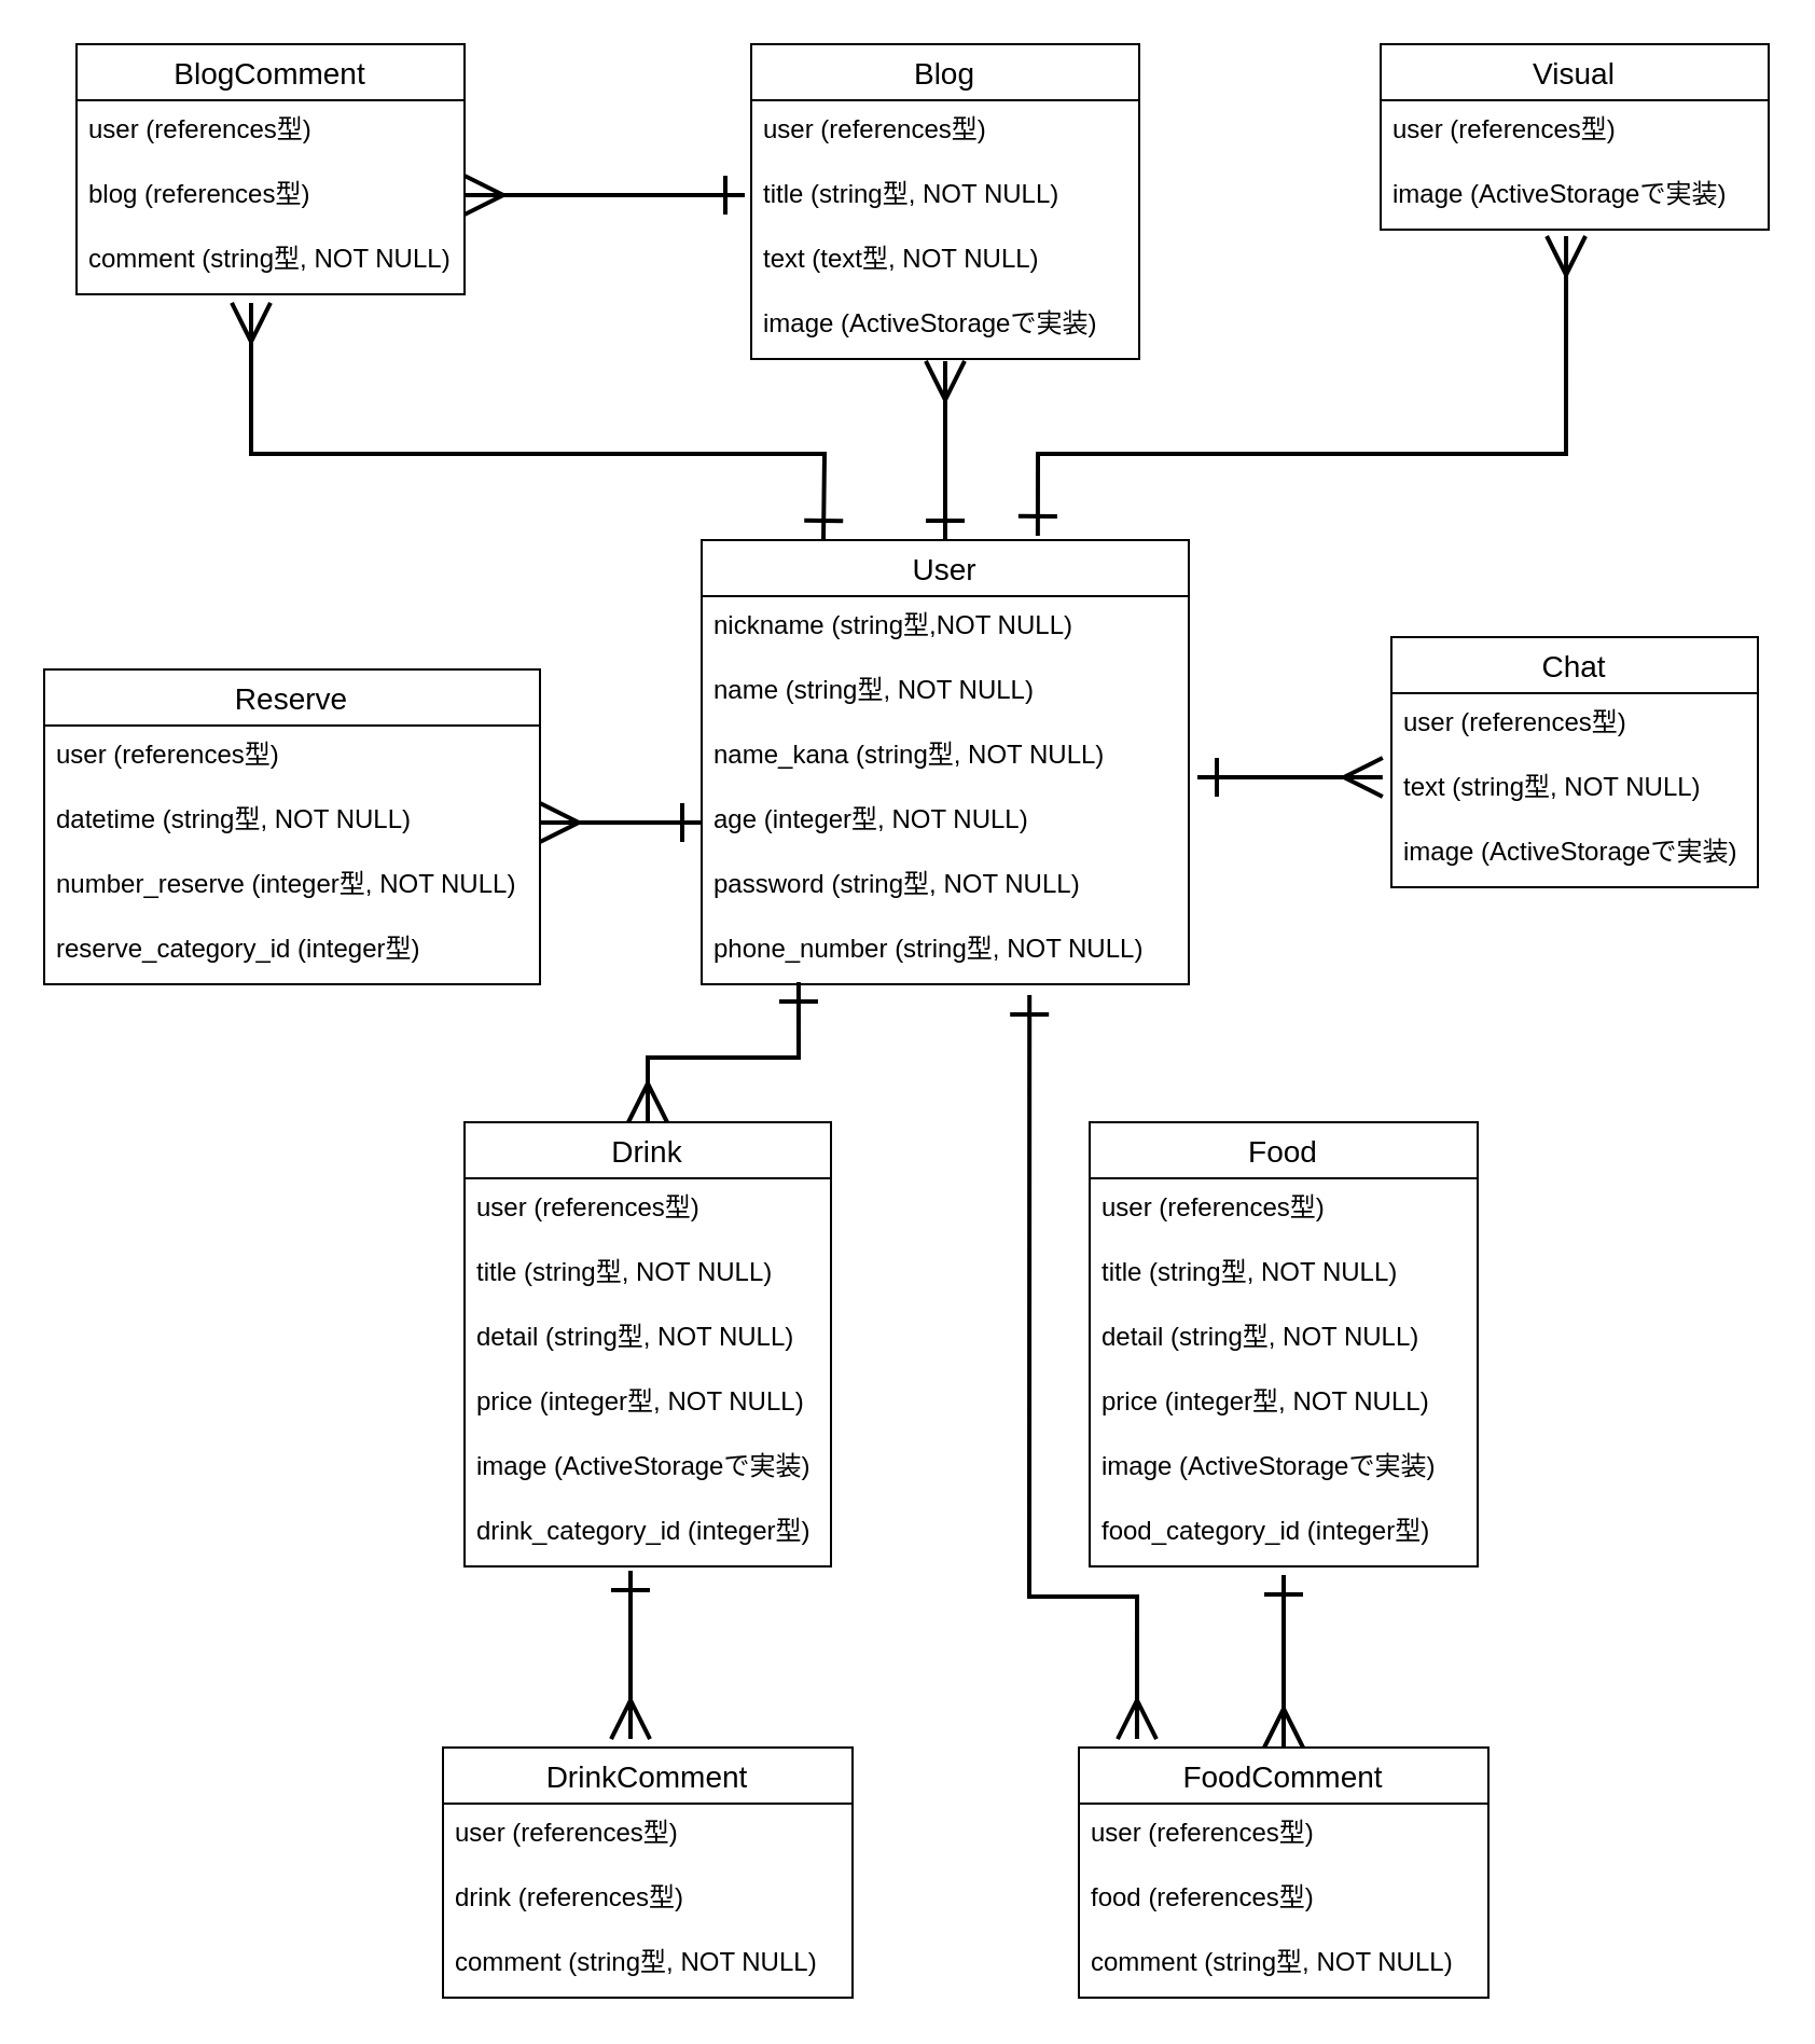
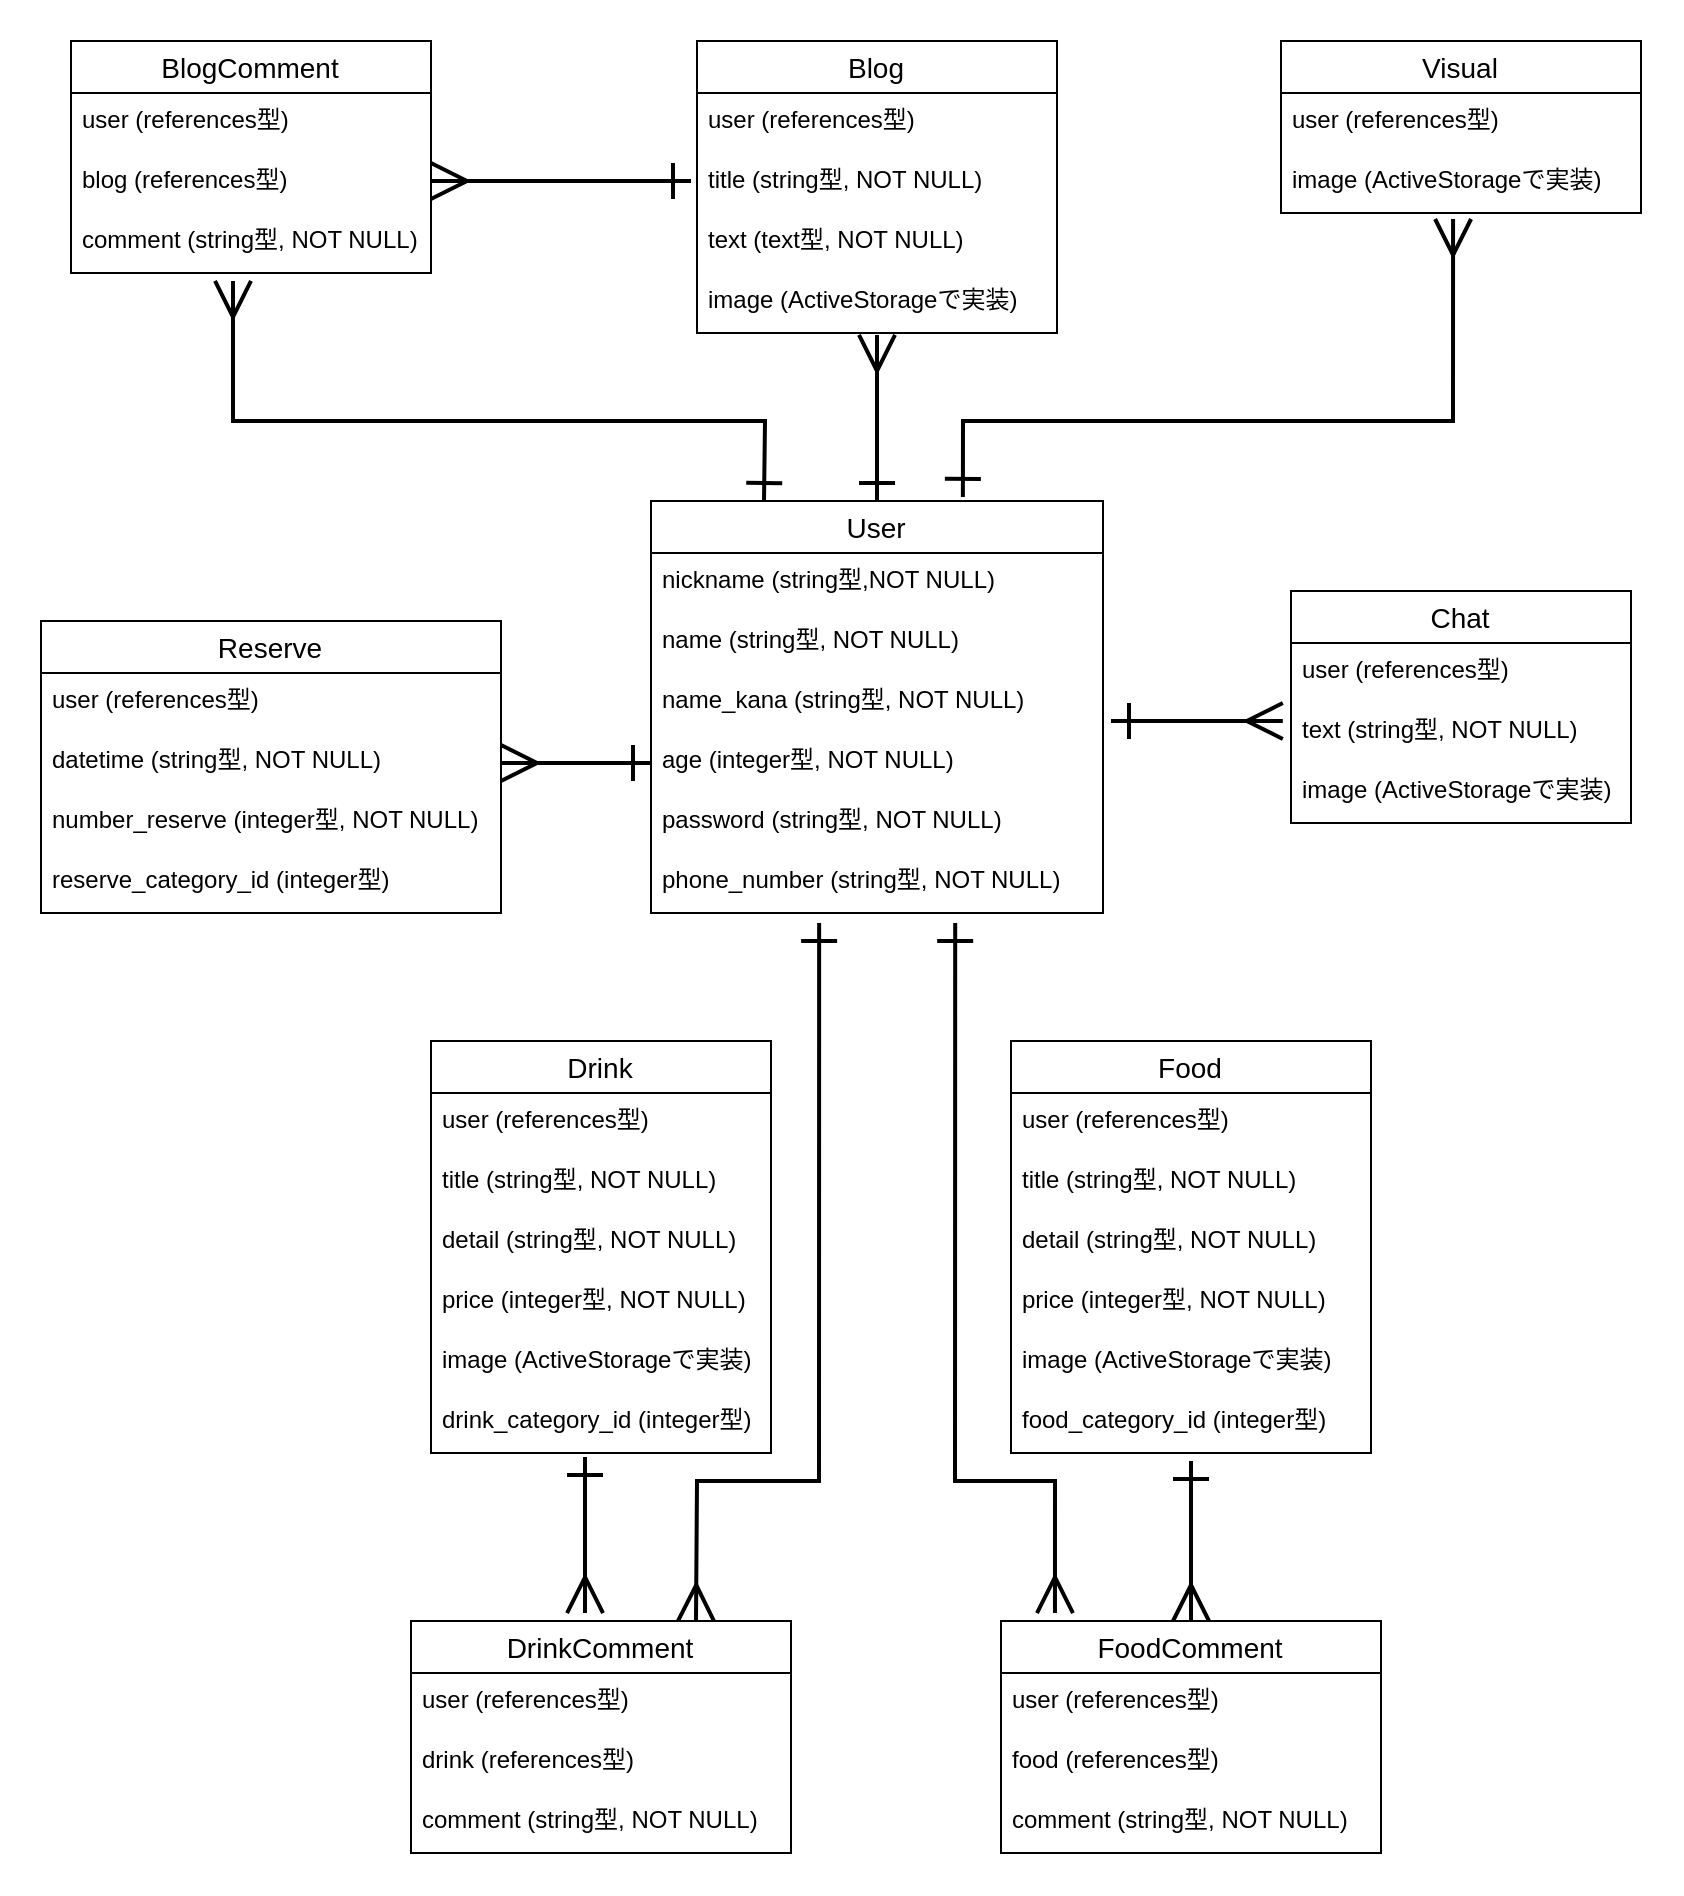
- <mxCell id="50" value="" style="endArrow=ERmany;html=1;rounded=0;strokeWidth=2;entryX=0.5;entryY=0;entryDx=0;entryDy=0;exitX=0.199;exitY=0.967;exitDx=0;exitDy=0;exitPerimeter=0;startArrow=ERone;startFill=0;endFill=0;endSize=15;startSize=15;" parent="1" source="9" target="10" edge="1"><mxGeometry relative="1" as="geometry"><mxPoint x="235" y="470" as="sourcePoint" /><mxPoint x="395" y="470" as="targetPoint" /><Array as="points"><mxPoint x="370" y="490" /><mxPoint x="300" y="490" /></Array></mxGeometry></mxCell>
+ <mxCell id="53" value="" style="endArrow=ERmany;html=1;rounded=0;strokeWidth=2;exitX=0.372;exitY=1.167;exitDx=0;exitDy=0;exitPerimeter=0;entryX=0.75;entryY=0;entryDx=0;entryDy=0;startArrow=ERone;startFill=0;endFill=0;endSize=15;startSize=15;" parent="1" source="9" target="55" edge="1"><mxGeometry relative="1" as="geometry"><mxPoint x="335" y="740" as="sourcePoint" /><mxPoint x="495" y="740" as="targetPoint" /><Array as="points"><mxPoint x="409" y="740" /><mxPoint x="348" y="740" /></Array></mxGeometry></mxCell>
